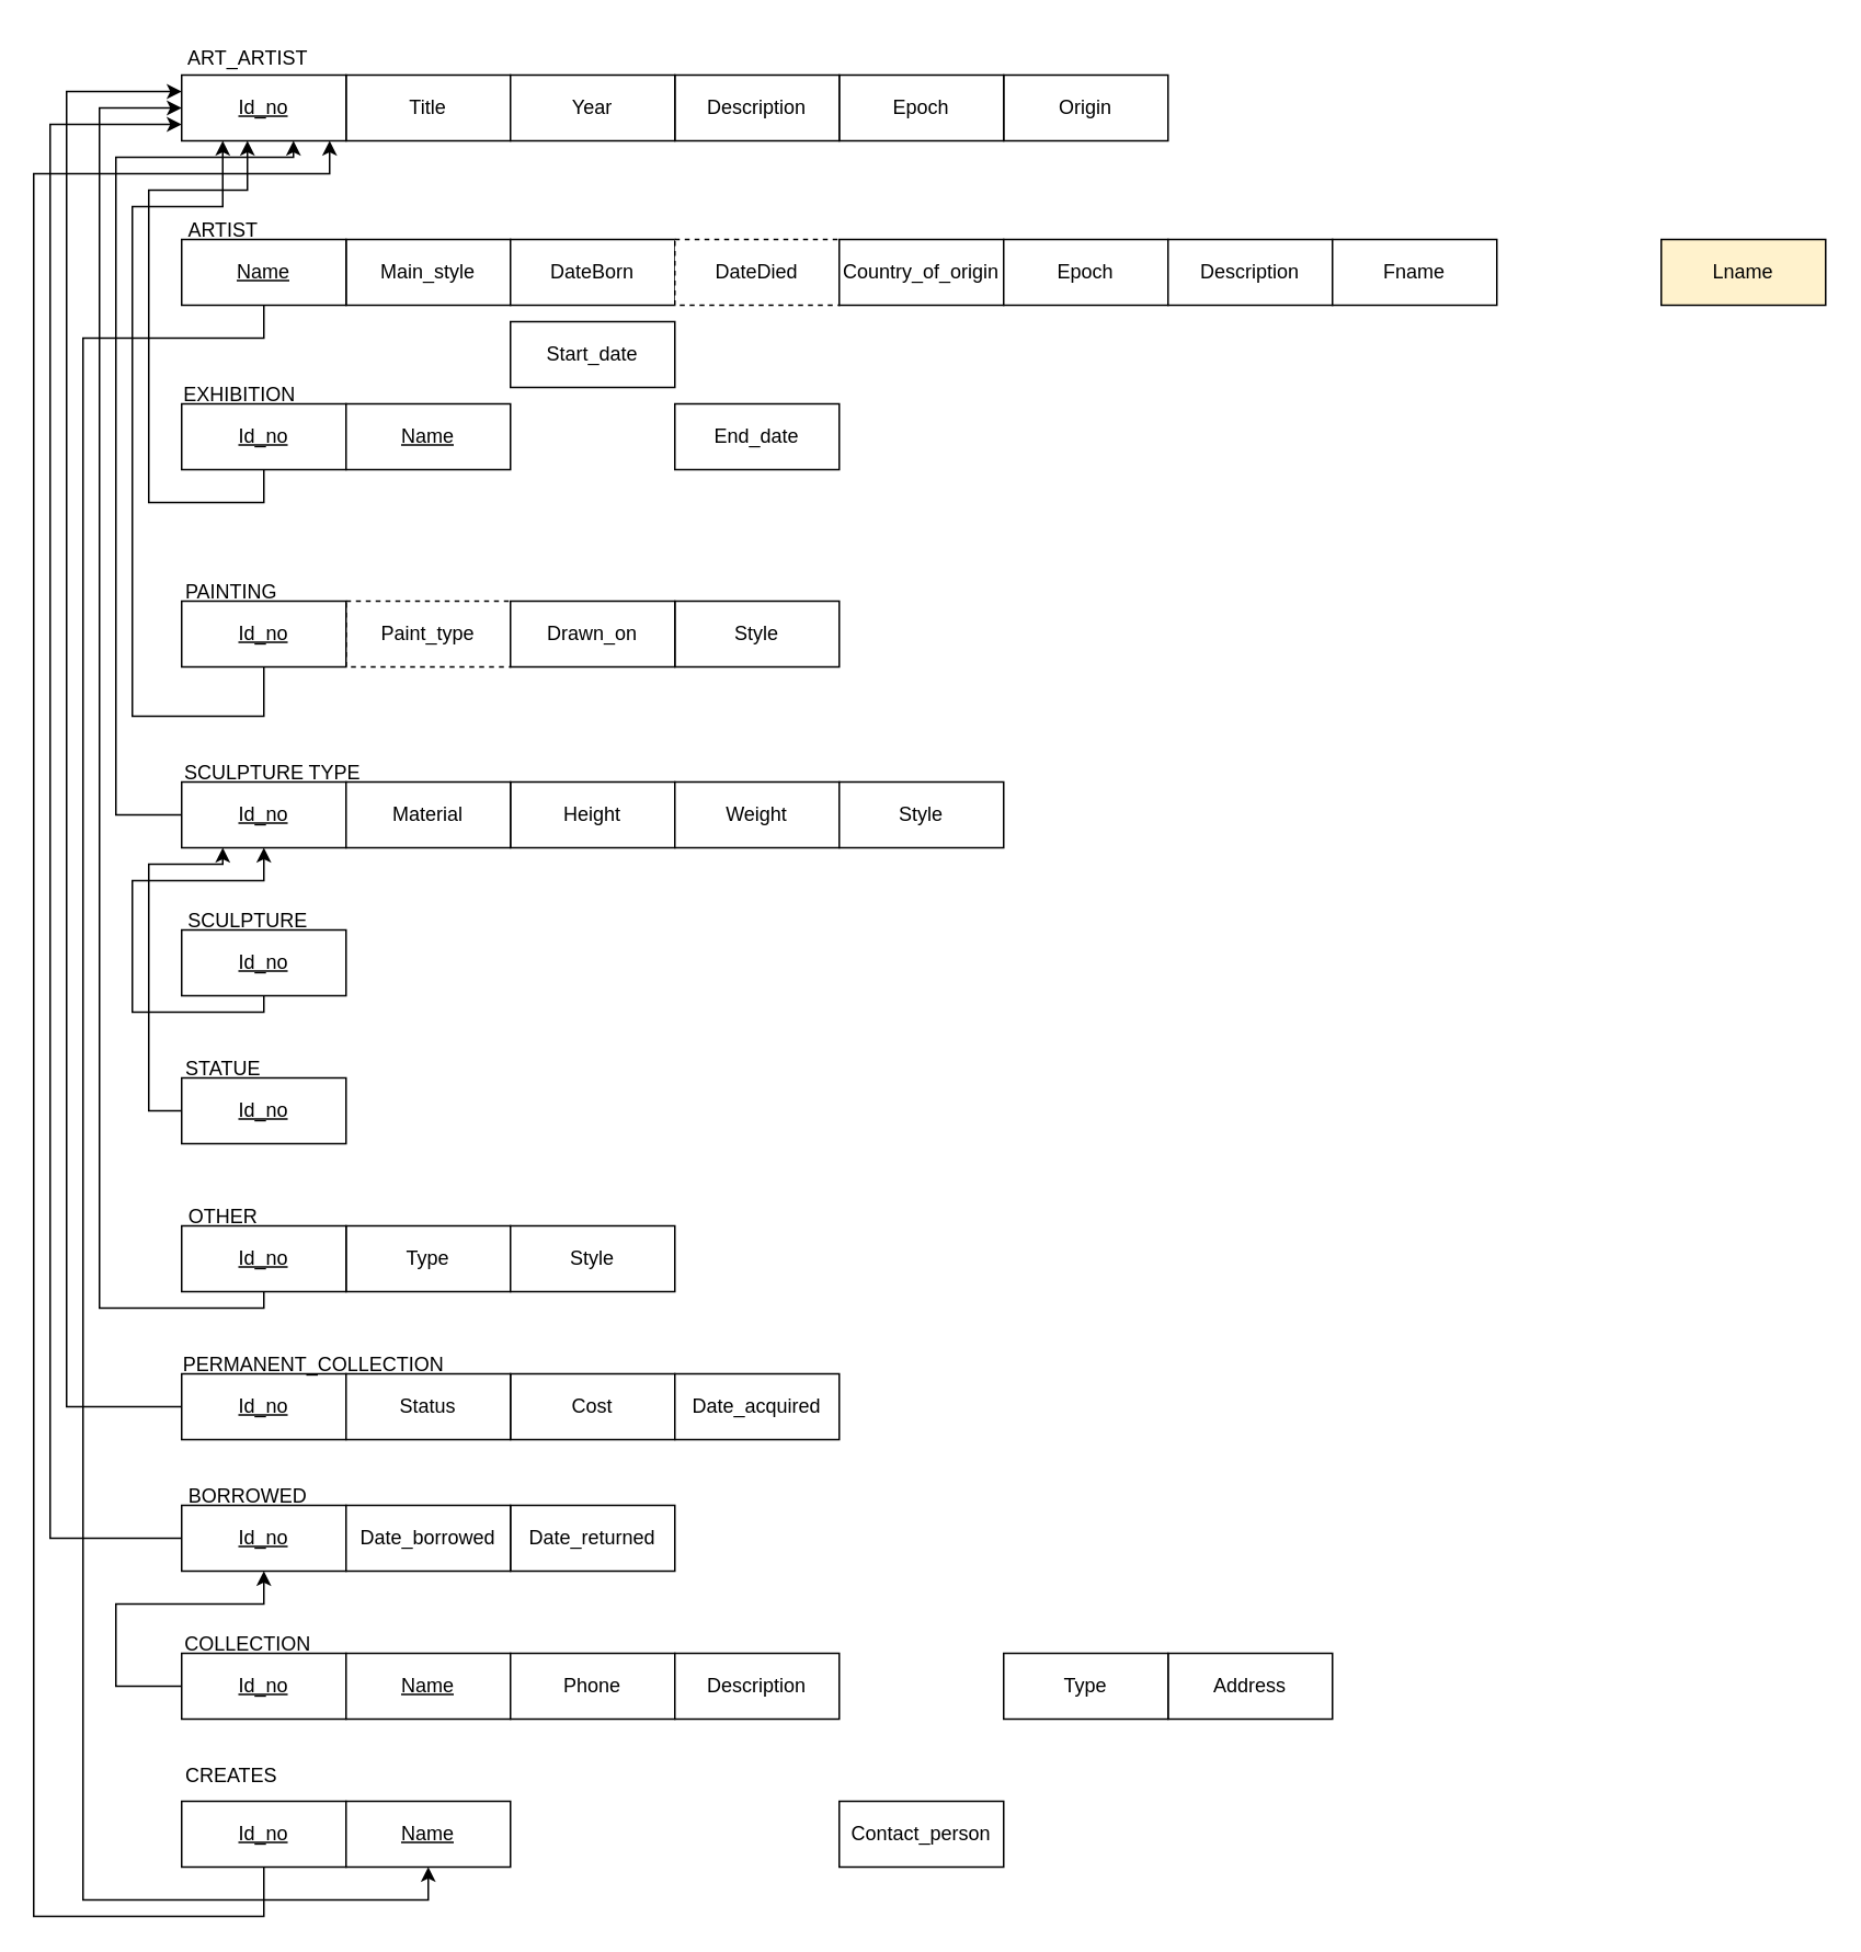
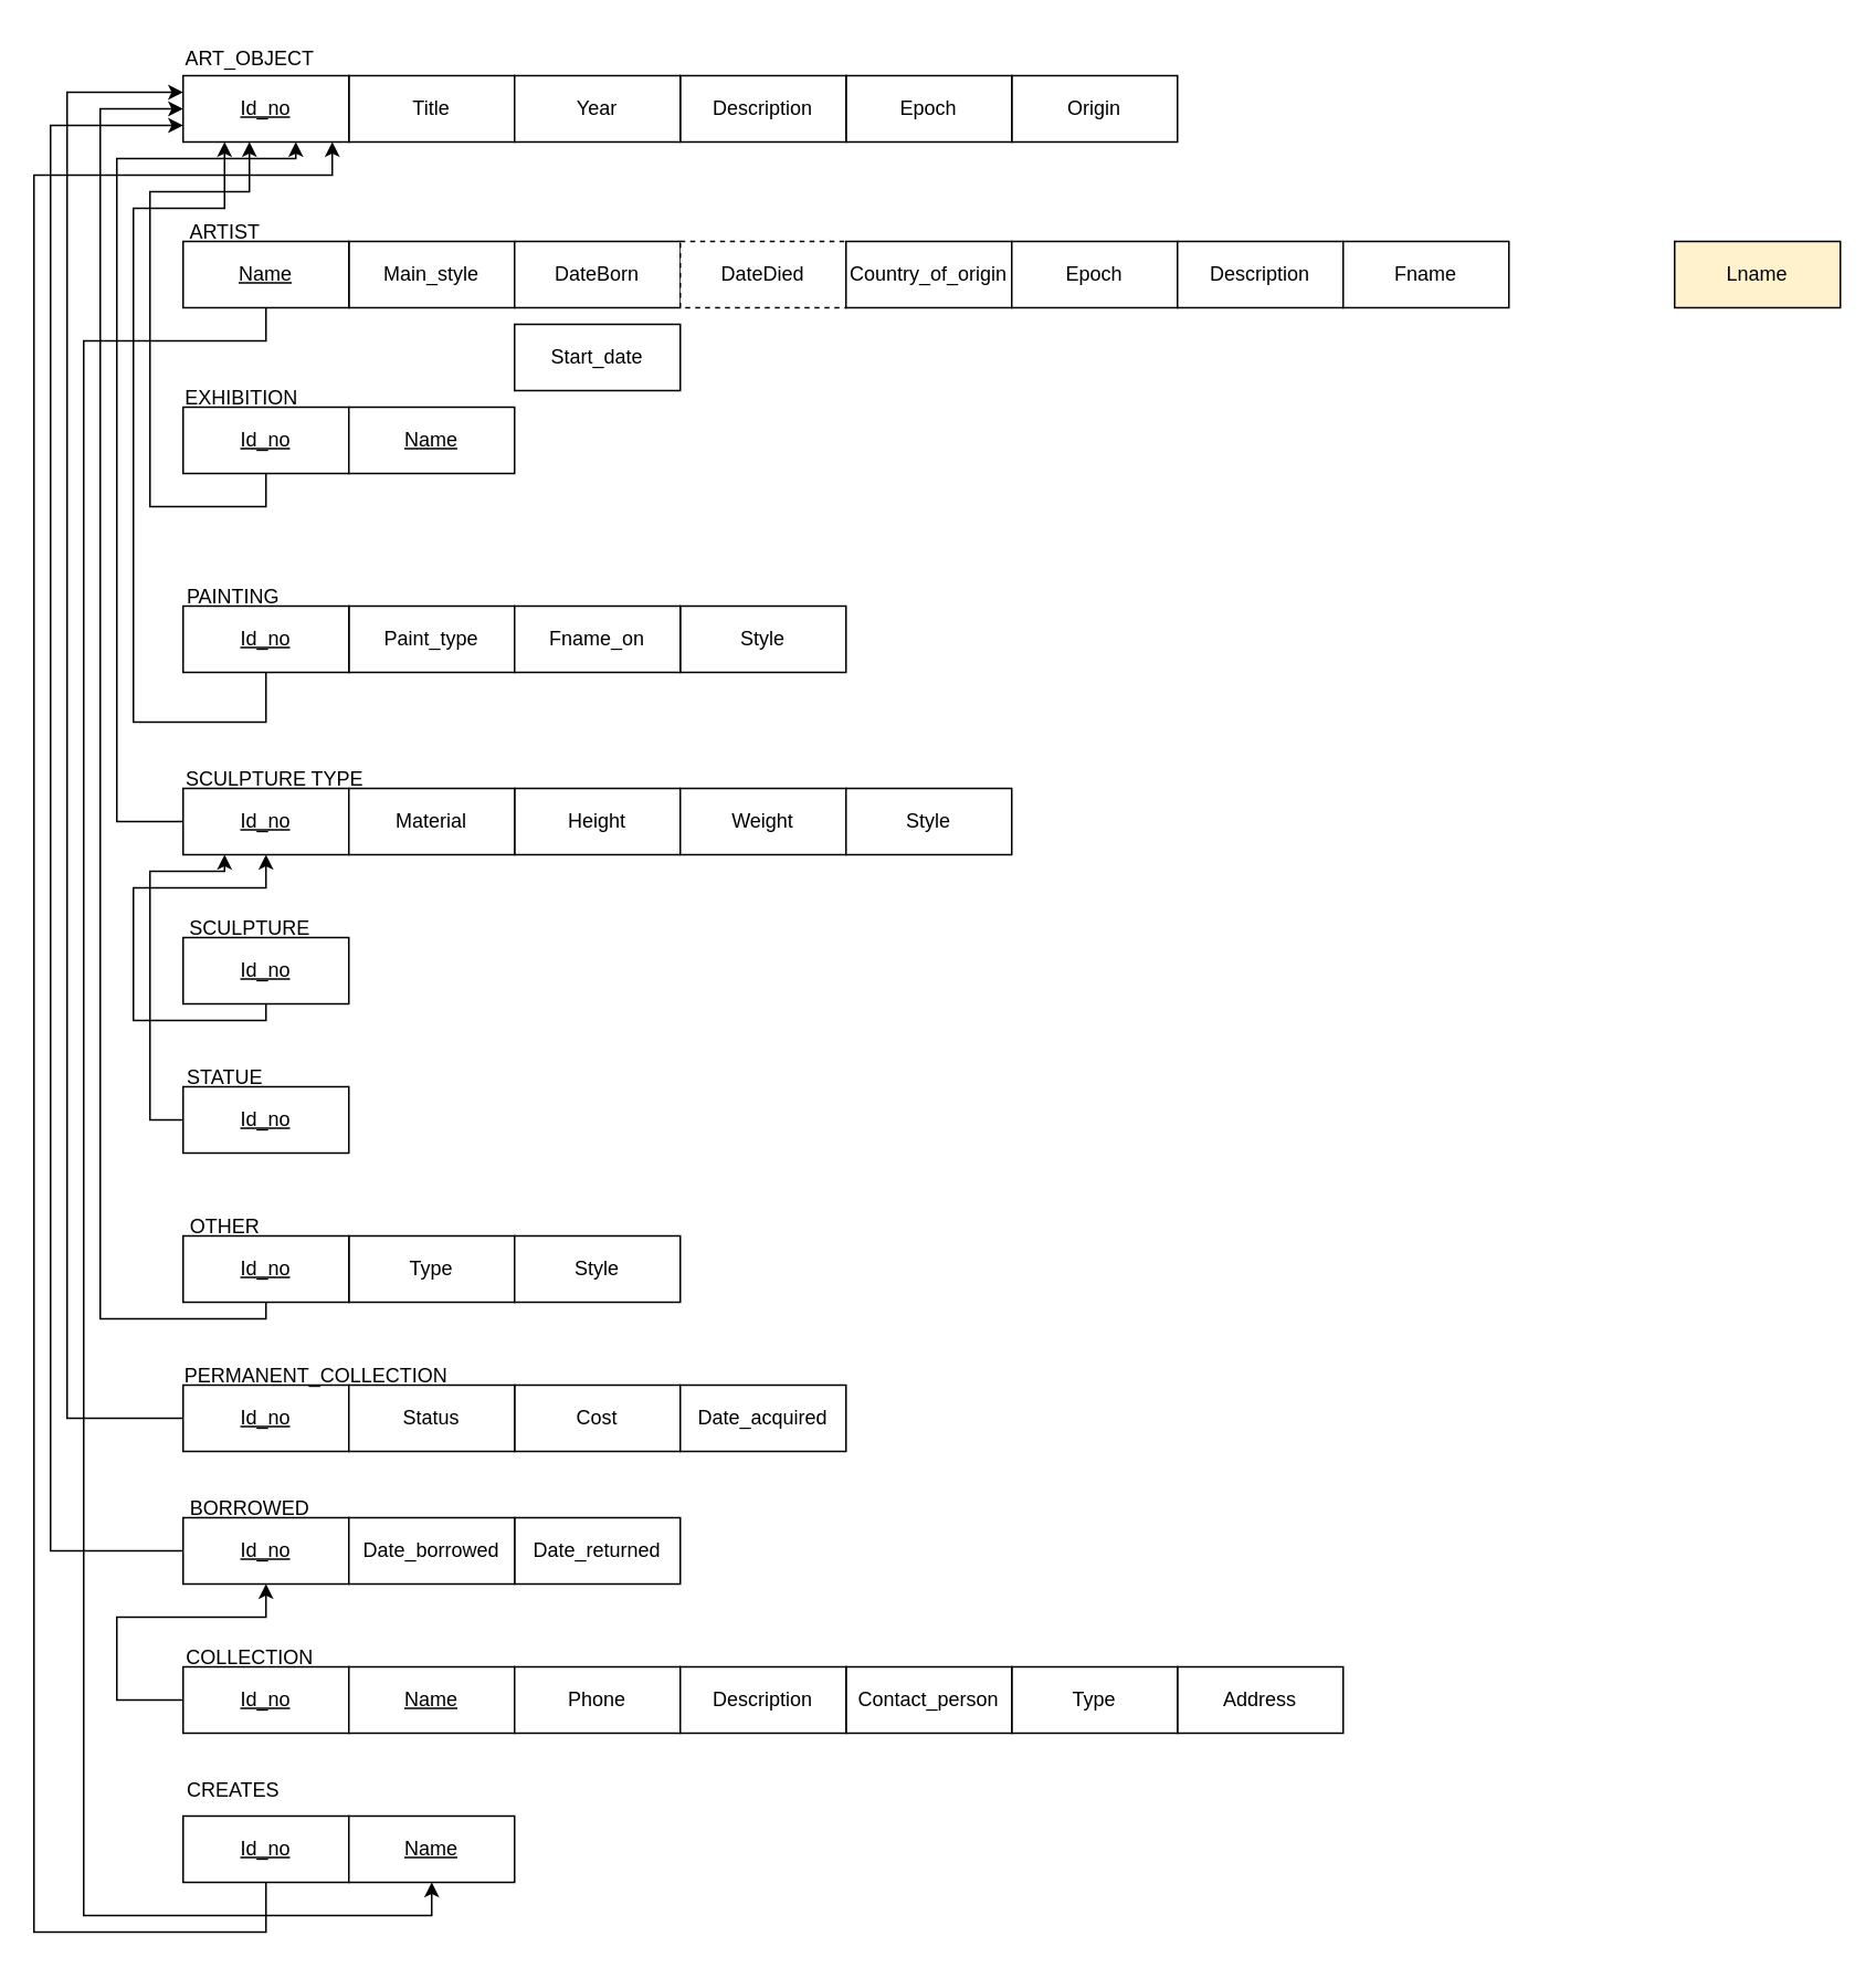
- <mxCell id="8" value="ART_ARTIST" style="text;html=1;align=center;verticalAlign=middle;resizable=0;points=[];autosize=1;strokeColor=none;fillColor=none;" parent="1" vertex="1"><mxGeometry x="100" y="20" width="100" height="30" as="geometry" /></mxCell>
+ <mxCell id="8" value="ART_OBJECT" style="text;html=1;align=center;verticalAlign=middle;resizable=0;points=[];autosize=1;strokeColor=none;fillColor=none;" parent="1" vertex="1"><mxGeometry x="100" y="20" width="100" height="30" as="geometry" /></mxCell>
- <mxCell id="22" value="End_date" style="whiteSpace=wrap;html=1;align=center;" parent="1" vertex="1"><mxGeometry x="410" y="245" width="100" height="40" as="geometry" /></mxCell>
- <mxCell id="24" value="Paint_type" style="whiteSpace=wrap;html=1;align=center;dashed=1;" parent="1" vertex="1"><mxGeometry x="210" y="365" width="100" height="40" as="geometry" /></mxCell>
+ <mxCell id="24" value="Paint_type" style="whiteSpace=wrap;html=1;align=center;" parent="1" vertex="1"><mxGeometry x="210" y="365" width="100" height="40" as="geometry" /></mxCell>
- <mxCell id="26" value="Drawn_on" style="whiteSpace=wrap;html=1;align=center;" parent="1" vertex="1"><mxGeometry x="310" y="365" width="100" height="40" as="geometry" /></mxCell>
+ <mxCell id="26" value="Fname_on" style="whiteSpace=wrap;html=1;align=center;" parent="1" vertex="1"><mxGeometry x="310" y="365" width="100" height="40" as="geometry" /></mxCell>
- <mxCell id="66" value="Contact_person" style="whiteSpace=wrap;html=1;align=center;" parent="1" vertex="1"><mxGeometry x="510" y="1095" width="100" height="40" as="geometry" /></mxCell>
+ <mxCell id="66" value="Contact_person" style="whiteSpace=wrap;html=1;align=center;" parent="1" vertex="1"><mxGeometry x="510" y="1005" width="100" height="40" as="geometry" /></mxCell>
